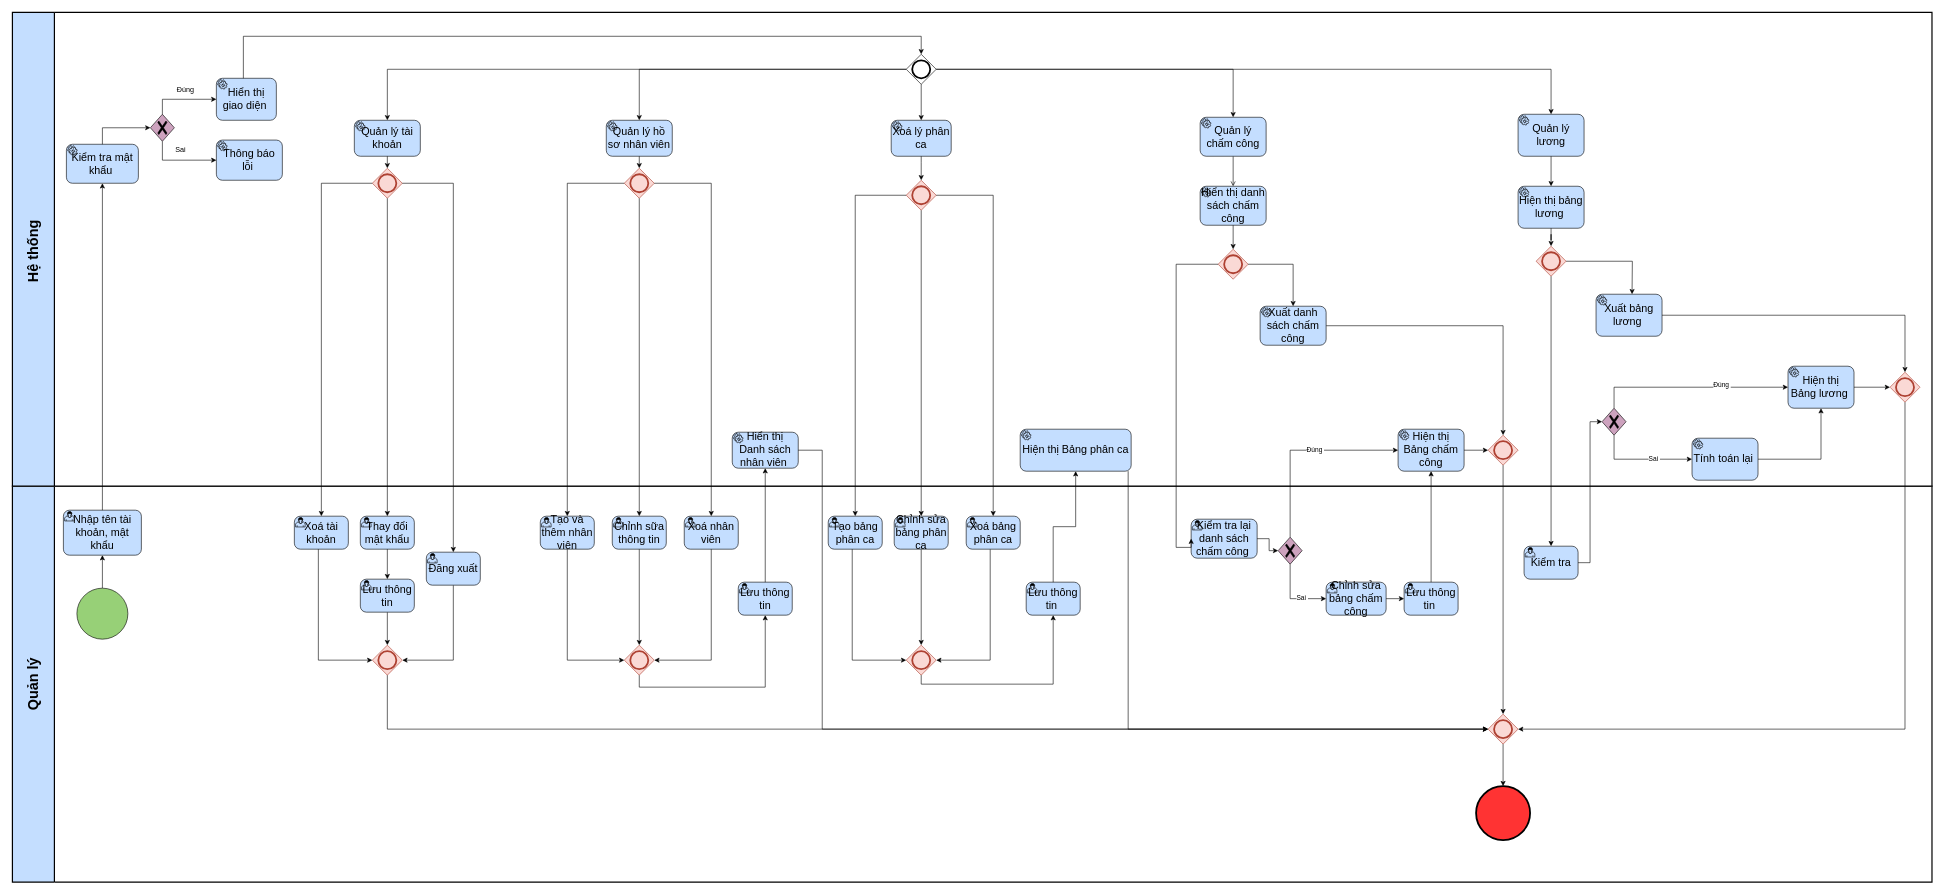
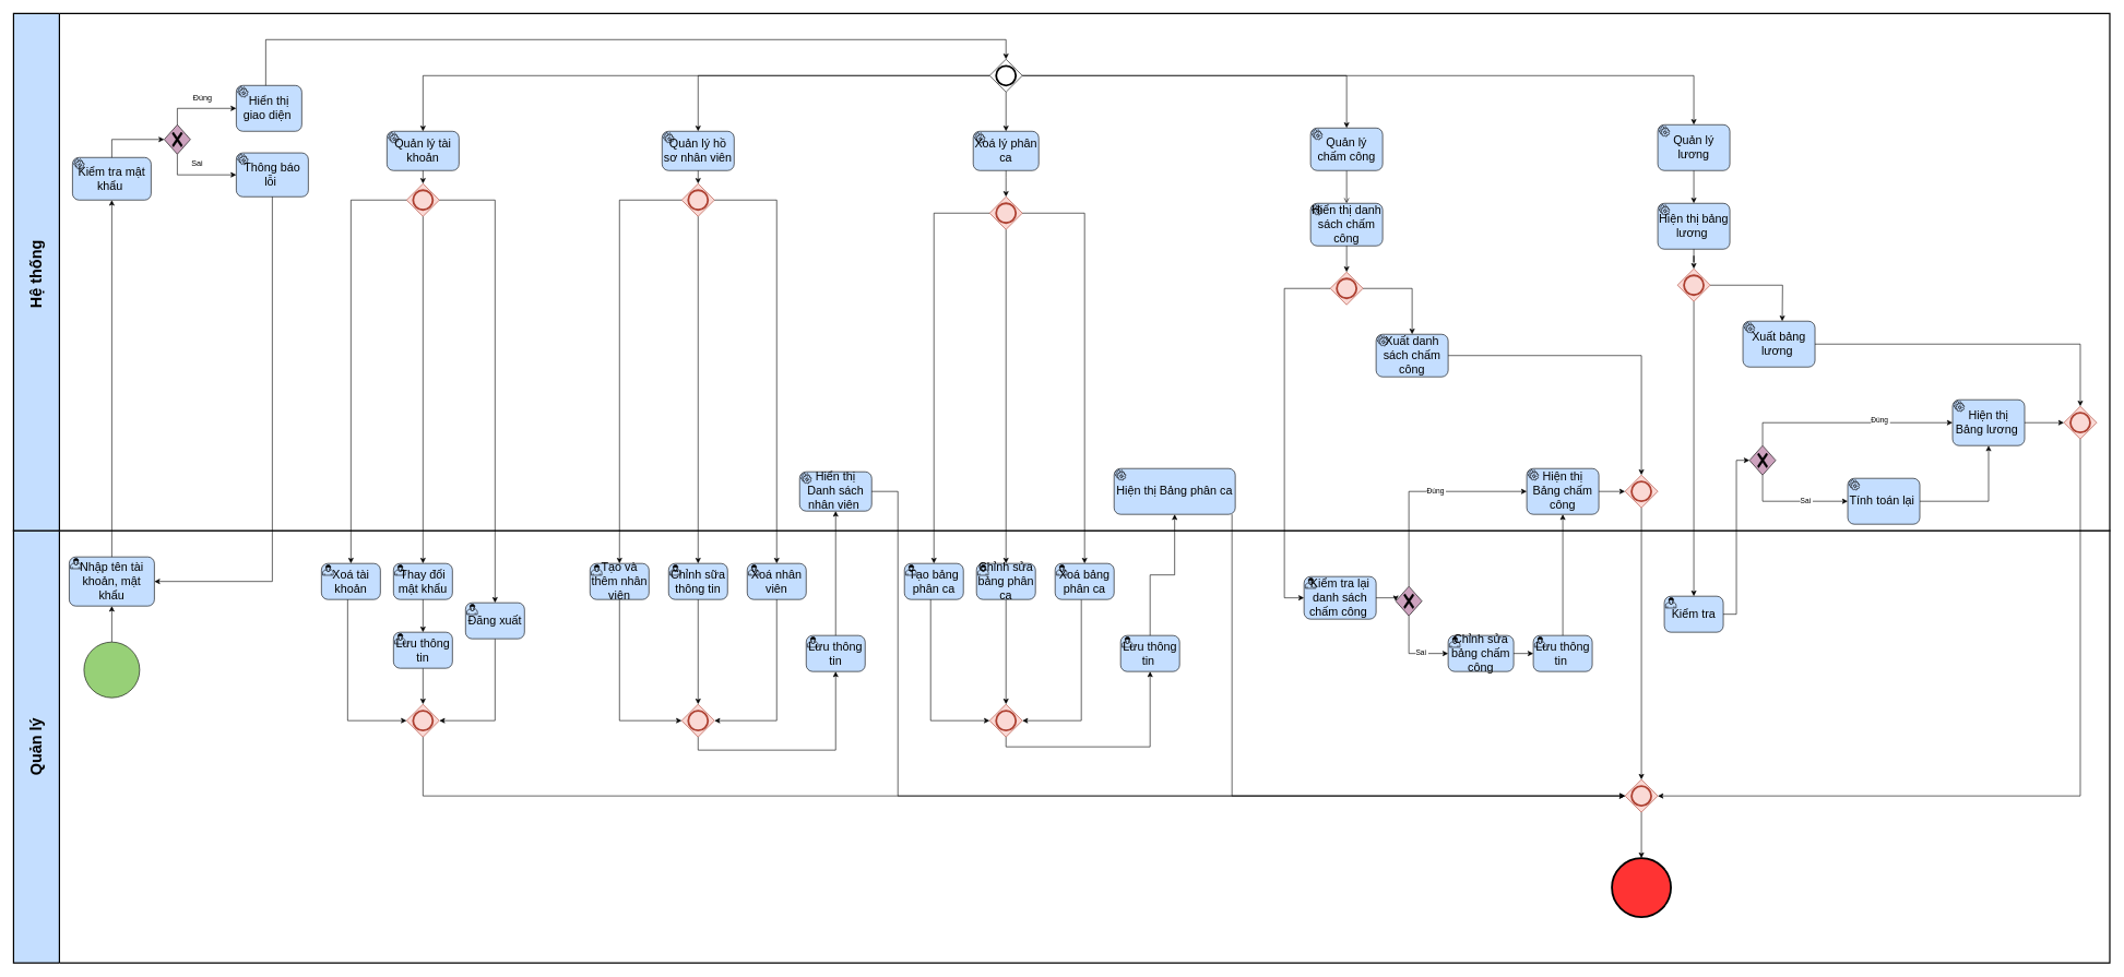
+ <mxCell id="128" style="edgeStyle=orthogonalEdgeStyle;rounded=0;orthogonalLoop=1;jettySize=auto;html=1;exitX=0.5;exitY=1;exitDx=0;exitDy=0;exitPerimeter=0;entryX=1;entryY=0.5;entryDx=0;entryDy=0;entryPerimeter=0;" edge="1" parent="1" source="57" target="5"><mxGeometry relative="1" as="geometry" /></mxCell>
- <mxCell id="32" value="&lt;font style=&quot;font-size: 18px;&quot;&gt;Kiểm tra lại danh sách chấm công&amp;nbsp;&lt;/font&gt;" style="points=[[0.25,0,0],[0.5,0,0],[0.75,0,0],[1,0.25,0],[1,0.5,0],[1,0.75,0],[0.75,1,0],[0.5,1,0],[0.25,1,0],[0,0.75,0],[0,0.5,0],[0,0.25,0]];shape=mxgraph.bpmn.task;whiteSpace=wrap;rectStyle=rounded;size=10;html=1;container=1;expand=0;collapsible=0;taskMarker=user;fillColor=#C4DEFF;" vertex="1" parent="2"><mxGeometry x="1965" y="55" width="110" height="65" as="geometry" /></mxCell>
+ <mxCell id="32" value="&lt;font style=&quot;font-size: 18px;&quot;&gt;Kiểm tra lại danh sách chấm công&amp;nbsp;&lt;/font&gt;" style="points=[[0.25,0,0],[0.5,0,0],[0.75,0,0],[1,0.25,0],[1,0.5,0],[1,0.75,0],[0.75,1,0],[0.5,1,0],[0.25,1,0],[0,0.75,0],[0,0.5,0],[0,0.25,0]];shape=mxgraph.bpmn.task;whiteSpace=wrap;rectStyle=rounded;size=10;html=1;container=1;expand=0;collapsible=0;taskMarker=user;fillColor=#C4DEFF;" vertex="1" parent="2"><mxGeometry x="1970" y="70" width="110" height="65" as="geometry" /></mxCell>
